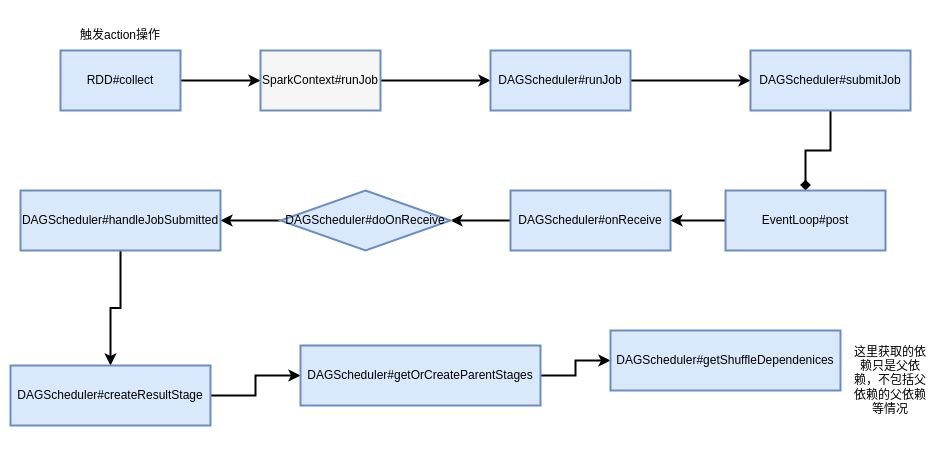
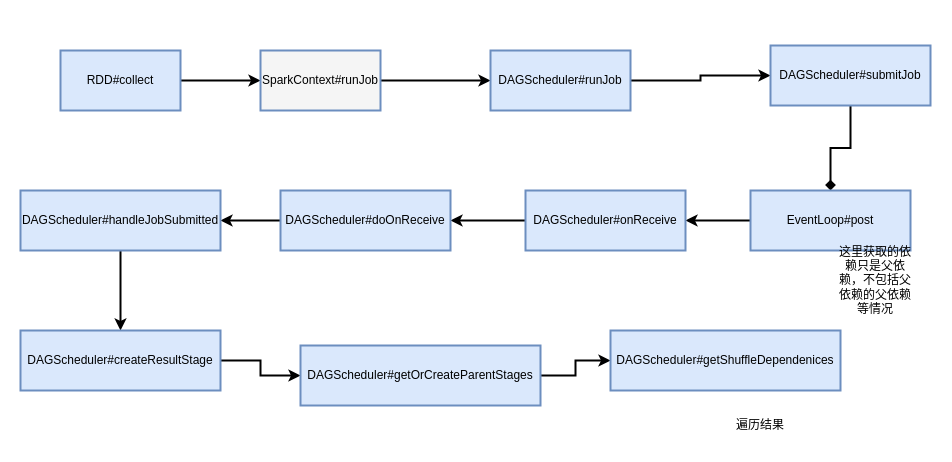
- <mxCell id="6" value="触发action操作" style="text;html=1;strokeColor=none;fillColor=none;align=center;verticalAlign=middle;whiteSpace=wrap;rounded=0;strokeWidth=2;" vertex="1" parent="1"><mxGeometry x="70" y="20" width="100" height="30" as="geometry" /></mxCell>
- <mxCell id="10" value="DAGScheduler#submitJob" style="rounded=0;whiteSpace=wrap;html=1;fillColor=#dae8fc;strokeColor=#6c8ebf;strokeWidth=2;" vertex="1" parent="1"><mxGeometry x="750" y="50" width="160" height="60" as="geometry" /></mxCell>
+ <mxCell id="10" value="DAGScheduler#submitJob" style="rounded=0;whiteSpace=wrap;html=1;fillColor=#dae8fc;strokeColor=#6c8ebf;strokeWidth=2;" vertex="1" parent="1"><mxGeometry x="770" y="45" width="160" height="60" as="geometry" /></mxCell>
- <mxCell id="16" value="DAGScheduler#doOnReceive" style="rhombus;whiteSpace=wrap;html=1;fillColor=#dae8fc;strokeColor=#6c8ebf;strokeWidth=2;" vertex="1" parent="1"><mxGeometry x="280" y="190" width="170" height="60" as="geometry" /></mxCell>
+ <mxCell id="16" value="DAGScheduler#doOnReceive" style="rounded=0;whiteSpace=wrap;html=1;fillColor=#dae8fc;strokeColor=#6c8ebf;strokeWidth=2;" vertex="1" parent="1"><mxGeometry x="280" y="190" width="170" height="60" as="geometry" /></mxCell>
- <mxCell id="14" value="DAGScheduler#onReceive" style="rounded=0;whiteSpace=wrap;html=1;fillColor=#dae8fc;strokeColor=#6c8ebf;strokeWidth=2;" vertex="1" parent="1"><mxGeometry x="510" y="190" width="160" height="60" as="geometry" /></mxCell>
+ <mxCell id="14" value="DAGScheduler#onReceive" style="rounded=0;whiteSpace=wrap;html=1;fillColor=#dae8fc;strokeColor=#6c8ebf;strokeWidth=2;" vertex="1" parent="1"><mxGeometry x="525" y="190" width="160" height="60" as="geometry" /></mxCell>
- <mxCell id="12" value="EventLoop#post" style="rounded=0;whiteSpace=wrap;html=1;fillColor=#dae8fc;strokeColor=#6c8ebf;strokeWidth=2;" vertex="1" parent="1"><mxGeometry x="725" y="190" width="160" height="60" as="geometry" /></mxCell>
+ <mxCell id="12" value="EventLoop#post" style="rounded=0;whiteSpace=wrap;html=1;fillColor=#dae8fc;strokeColor=#6c8ebf;strokeWidth=2;" vertex="1" parent="1"><mxGeometry x="750" y="190" width="160" height="60" as="geometry" /></mxCell>
- <mxCell id="25" value="这里获取的依赖只是父依赖，不包括父依赖的父依赖等情况" style="text;html=1;strokeColor=none;fillColor=none;align=center;verticalAlign=middle;whiteSpace=wrap;rounded=0;strokeWidth=2;" vertex="1" parent="1"><mxGeometry x="850" y="360" width="80" height="40" as="geometry" /></mxCell>
+ <mxCell id="25" value="这里获取的依赖只是父依赖，不包括父依赖的父依赖等情况" style="text;html=1;strokeColor=none;fillColor=none;align=center;verticalAlign=middle;whiteSpace=wrap;rounded=0;strokeWidth=2;" vertex="1" parent="1"><mxGeometry x="835" y="260" width="80" height="40" as="geometry" /></mxCell>
- <mxCell id="20" value="DAGScheduler#createResultStage" style="rounded=0;whiteSpace=wrap;html=1;fillColor=#dae8fc;strokeColor=#6c8ebf;strokeWidth=2;" vertex="1" parent="1"><mxGeometry x="10" y="365" width="200" height="60" as="geometry" /></mxCell>
+ <mxCell id="20" value="DAGScheduler#createResultStage" style="rounded=0;whiteSpace=wrap;html=1;fillColor=#dae8fc;strokeColor=#6c8ebf;strokeWidth=2;" vertex="1" parent="1"><mxGeometry x="20" y="330" width="200" height="60" as="geometry" /></mxCell>
+ <mxCell id="24" value="遍历结果" style="text;html=1;strokeColor=none;fillColor=none;align=center;verticalAlign=middle;whiteSpace=wrap;rounded=0;strokeWidth=2;" vertex="1" parent="1"><mxGeometry x="730" y="410" width="60" height="30" as="geometry" /></mxCell>
